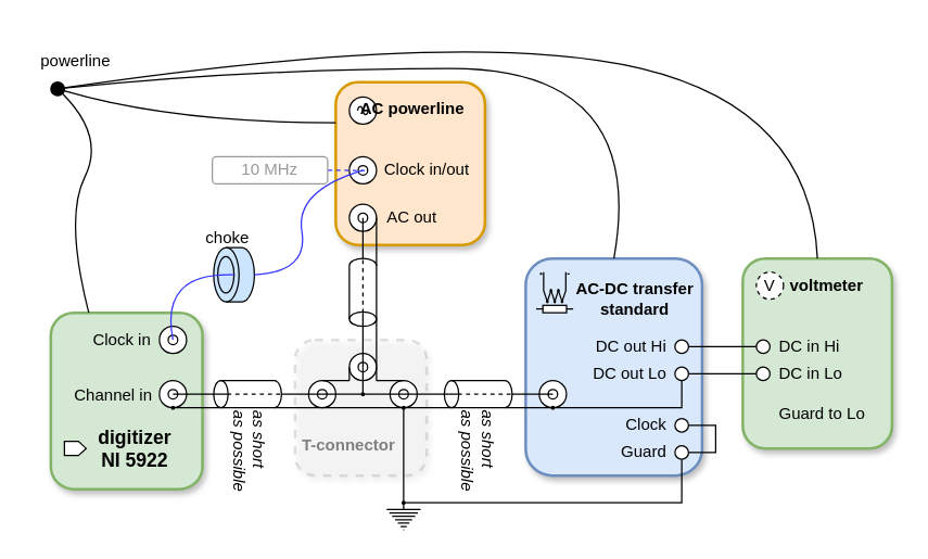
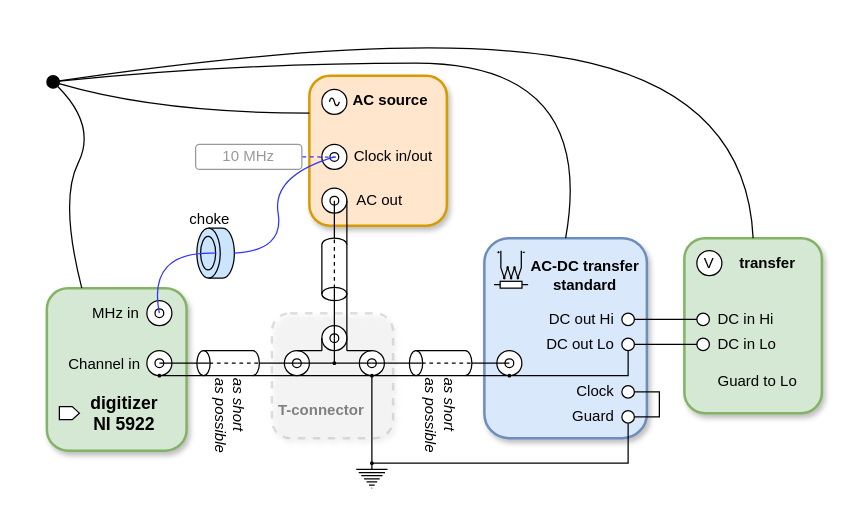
- <mxCell id="111" value="powerline" style="text;html=1;align=center;verticalAlign=middle;resizable=0;points=[];autosize=1;strokeColor=none;fillColor=none;" parent="1" vertex="1"><mxGeometry x="20" y="30" width="70" height="30" as="geometry" /></mxCell>
- <mxCell id="35" value="&lt;h4 style=&quot;text-align: center;&quot;&gt;AC powerline&lt;/h4&gt;" style="text;html=1;align=right;verticalAlign=middle;resizable=0;points=[];autosize=1;strokeColor=none;fillColor=none;" parent="1" vertex="1"><mxGeometry x="263" y="50" width="80" height="60" as="geometry" /></mxCell>
+ <mxCell id="35" value="&lt;h4 style=&quot;text-align: center;&quot;&gt;AC source&lt;/h4&gt;" style="text;html=1;align=right;verticalAlign=middle;resizable=0;points=[];autosize=1;strokeColor=none;fillColor=none;" parent="1" vertex="1"><mxGeometry x="263" y="50" width="80" height="60" as="geometry" /></mxCell>
- <mxCell id="85" value="V" style="ellipse;whiteSpace=wrap;html=1;aspect=fixed;dashed=1;" parent="1" vertex="1"><mxGeometry x="557" y="200" width="20" height="20" as="geometry" /></mxCell>
+ <mxCell id="85" value="V" style="ellipse;whiteSpace=wrap;html=1;aspect=fixed;" parent="1" vertex="1"><mxGeometry x="557" y="200" width="20" height="20" as="geometry" /></mxCell>
- <mxCell id="28" value="&lt;h4 style=&quot;text-align: center;&quot;&gt;voltmeter&lt;/h4&gt;" style="text;html=1;align=right;verticalAlign=middle;resizable=0;points=[];autosize=1;strokeColor=none;fillColor=none;" parent="1" vertex="1"><mxGeometry x="557" y="180" width="80" height="60" as="geometry" /></mxCell>
+ <mxCell id="28" value="&lt;h4 style=&quot;text-align: center;&quot;&gt;transfer&lt;/h4&gt;" style="text;html=1;align=right;verticalAlign=middle;resizable=0;points=[];autosize=1;strokeColor=none;fillColor=none;" parent="1" vertex="1"><mxGeometry x="557" y="180" width="80" height="60" as="geometry" /></mxCell>
- <mxCell id="32" value="Clock in" style="text;html=1;align=right;verticalAlign=middle;resizable=0;points=[];autosize=1;strokeColor=none;fillColor=none;" parent="1" vertex="1"><mxGeometry x="42" y="235" width="70" height="30" as="geometry" /></mxCell>
+ <mxCell id="32" value="MHz in" style="text;html=1;align=right;verticalAlign=middle;resizable=0;points=[];autosize=1;strokeColor=none;fillColor=none;" parent="1" vertex="1"><mxGeometry x="42" y="235" width="70" height="30" as="geometry" /></mxCell>
